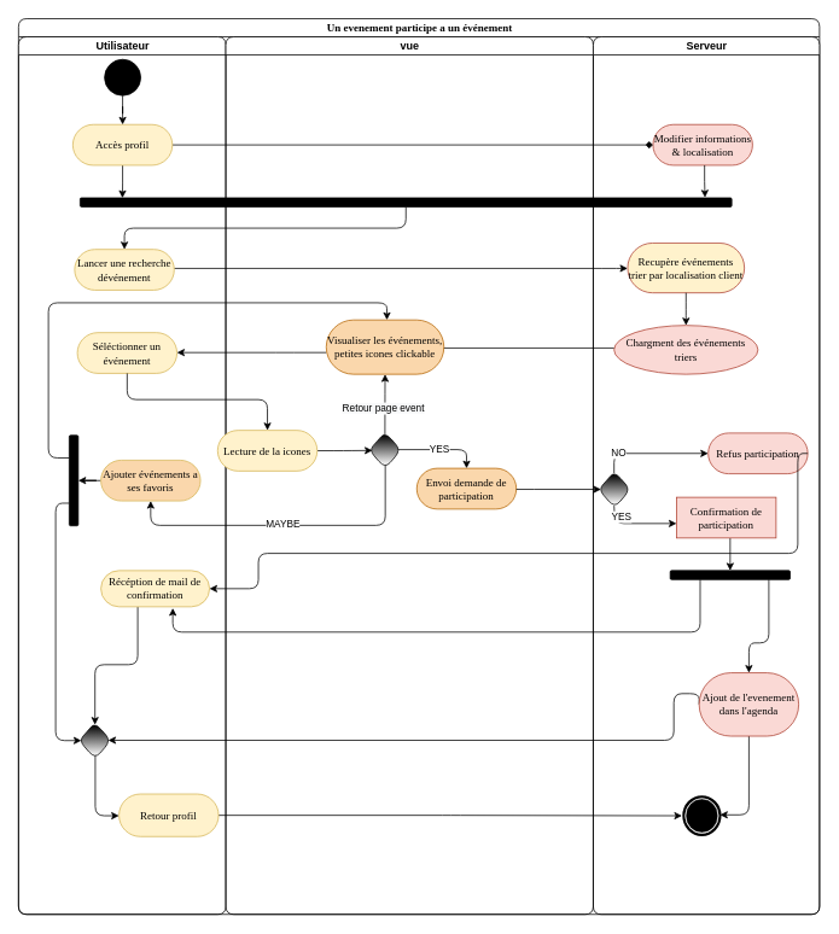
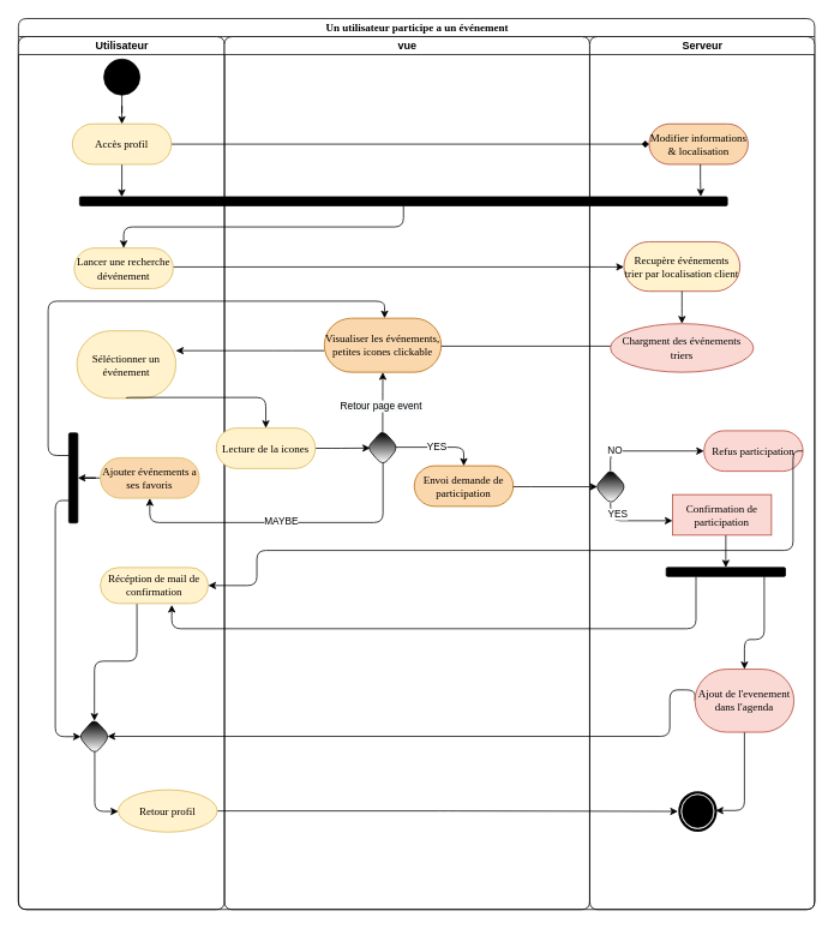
- <mxCell id="2" value="Un evenement participe a un événement" style="swimlane;html=1;childLayout=stackLayout;startSize=20;shadow=0;comic=0;labelBackgroundColor=none;strokeWidth=1;fontFamily=Verdana;fontSize=12;align=center;rounded=1;" parent="1" vertex="1"><mxGeometry x="20" y="20" width="885" height="990" as="geometry" /></mxCell>
+ <mxCell id="2" value="Un utilisateur participe a un événement" style="swimlane;html=1;childLayout=stackLayout;startSize=20;shadow=0;comic=0;labelBackgroundColor=none;strokeWidth=1;fontFamily=Verdana;fontSize=12;align=center;rounded=1;" parent="1" vertex="1"><mxGeometry x="20" y="20" width="885" height="990" as="geometry" /></mxCell>
- <mxCell id="44" value="Modifier informations &amp;amp; localisation" style="whiteSpace=wrap;html=1;shadow=0;comic=0;labelBackgroundColor=none;strokeWidth=1;fontFamily=Verdana;fontSize=12;align=center;arcSize=50;fillColor=#fad9d5;strokeColor=#ae4132;rounded=1;" parent="38" vertex="1"><mxGeometry x="66" y="97" width="110" height="45" as="geometry" /></mxCell>
+ <mxCell id="44" value="Modifier informations &amp;amp; localisation" style="whiteSpace=wrap;html=1;shadow=0;comic=0;labelBackgroundColor=none;strokeWidth=1;fontFamily=Verdana;fontSize=12;align=center;arcSize=50;fillColor=#fad7ac;strokeColor=#ae4132;rounded=1;" parent="38" vertex="1"><mxGeometry x="66" y="97" width="110" height="45" as="geometry" /></mxCell>
- <mxCell id="9" value="Séléctionner un événement" style="whiteSpace=wrap;html=1;shadow=0;comic=0;labelBackgroundColor=none;strokeWidth=1;fontFamily=Verdana;fontSize=12;align=center;arcSize=50;fillColor=#fff2cc;strokeColor=#d6b656;rounded=1;" parent="8" vertex="1"><mxGeometry x="65" y="327" width="110" height="45" as="geometry" /></mxCell>
+ <mxCell id="9" value="Séléctionner un événement" style="whiteSpace=wrap;html=1;shadow=0;comic=0;labelBackgroundColor=none;strokeWidth=1;fontFamily=Verdana;fontSize=12;align=center;arcSize=50;fillColor=#fff2cc;strokeColor=#d6b656;rounded=1;" parent="8" vertex="1"><mxGeometry x="65" y="327" width="110" height="75" as="geometry" /></mxCell>
- <mxCell id="16" value="Retour profil" style="whiteSpace=wrap;html=1;shadow=0;comic=0;labelBackgroundColor=none;strokeWidth=1;fontFamily=Verdana;fontSize=12;align=center;arcSize=50;fillColor=#fff2cc;strokeColor=#d6b656;rounded=1;" parent="8" vertex="1"><mxGeometry x="111" y="837" width="110" height="47" as="geometry" /></mxCell>
+ <mxCell id="16" value="Retour profil" style="ellipse;whiteSpace=wrap;html=1;shadow=0;comic=0;labelBackgroundColor=none;strokeWidth=1;fontFamily=Verdana;fontSize=12;align=center;arcSize=50;fillColor=#fff2cc;strokeColor=#d6b656;" parent="8" vertex="1"><mxGeometry x="111" y="837" width="110" height="47" as="geometry" /></mxCell>
